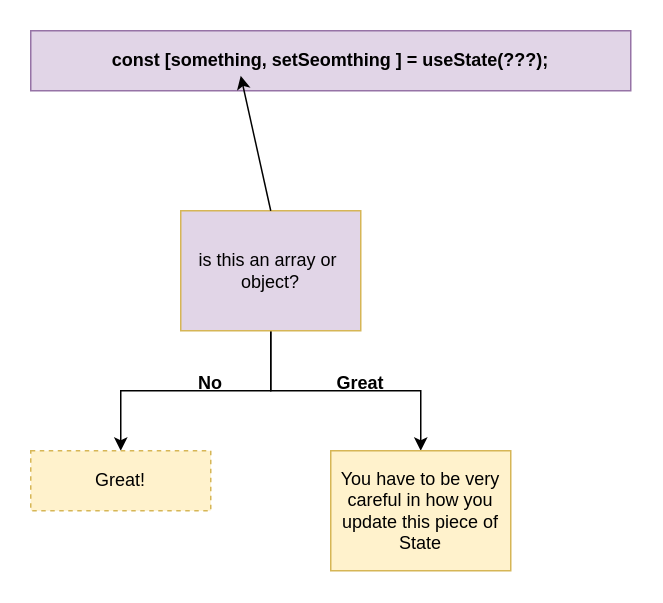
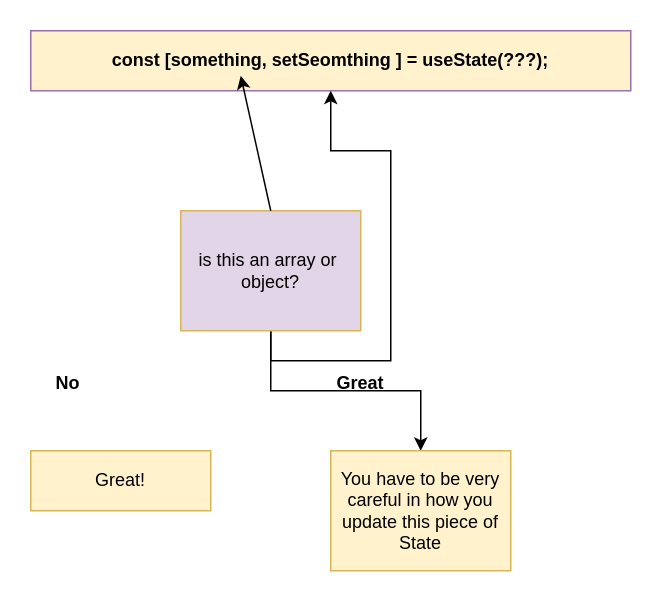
- <mxCell id="2" value="&lt;b&gt;const [something, setSeomthing ] = useState(???);&lt;/b&gt;" style="rounded=0;whiteSpace=wrap;html=1;fillColor=#e1d5e7;strokeColor=#9673a6;" vertex="1" parent="1"><mxGeometry x="20" y="20" width="400" height="40" as="geometry" /></mxCell>
+ <mxCell id="2" value="&lt;b&gt;const [something, setSeomthing ] = useState(???);&lt;/b&gt;" style="rounded=0;whiteSpace=wrap;html=1;fillColor=#fff2cc;strokeColor=#9673a6;" vertex="1" parent="1"><mxGeometry x="20" y="20" width="400" height="40" as="geometry" /></mxCell>
- <mxCell id="9" value="No" style="text;html=1;strokeColor=none;fillColor=none;align=center;verticalAlign=middle;whiteSpace=wrap;rounded=0;fontStyle=1" vertex="1" parent="1"><mxGeometry x="110" y="240" width="60" height="30" as="geometry" /></mxCell>
+ <mxCell id="9" value="No" style="text;html=1;strokeColor=none;fillColor=none;align=center;verticalAlign=middle;whiteSpace=wrap;rounded=0;fontStyle=1" vertex="1" parent="1"><mxGeometry x="15" y="240" width="60" height="30" as="geometry" /></mxCell>
- <mxCell id="3" style="edgeStyle=orthogonalEdgeStyle;rounded=0;orthogonalLoop=1;jettySize=auto;html=1;exitX=0.5;exitY=1;exitDx=0;exitDy=0;" edge="1" parent="1" source="5" target="6"><mxGeometry relative="1" as="geometry" /></mxCell>
+ <mxCell id="3" style="edgeStyle=orthogonalEdgeStyle;rounded=0;orthogonalLoop=1;jettySize=auto;html=1;exitX=0.5;exitY=1;exitDx=0;exitDy=0;" edge="1" parent="1" source="5" target="2"><mxGeometry relative="1" as="geometry" /></mxCell>
- <mxCell id="6" value="Great!" style="rounded=0;whiteSpace=wrap;html=1;fillColor=#fff2cc;strokeColor=#d6b656;dashed=1;" vertex="1" parent="1"><mxGeometry x="20" y="300" width="120" height="40" as="geometry" /></mxCell>
+ <mxCell id="6" value="Great!" style="rounded=0;whiteSpace=wrap;html=1;fillColor=#fff2cc;strokeColor=#d6b656;" vertex="1" parent="1"><mxGeometry x="20" y="300" width="120" height="40" as="geometry" /></mxCell>
